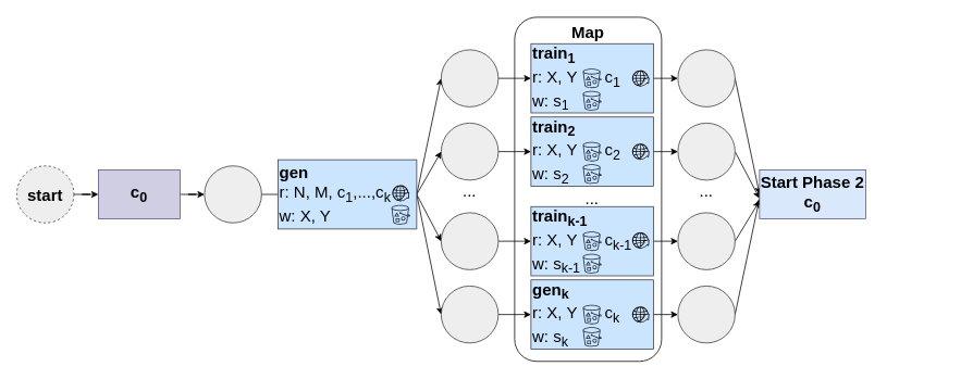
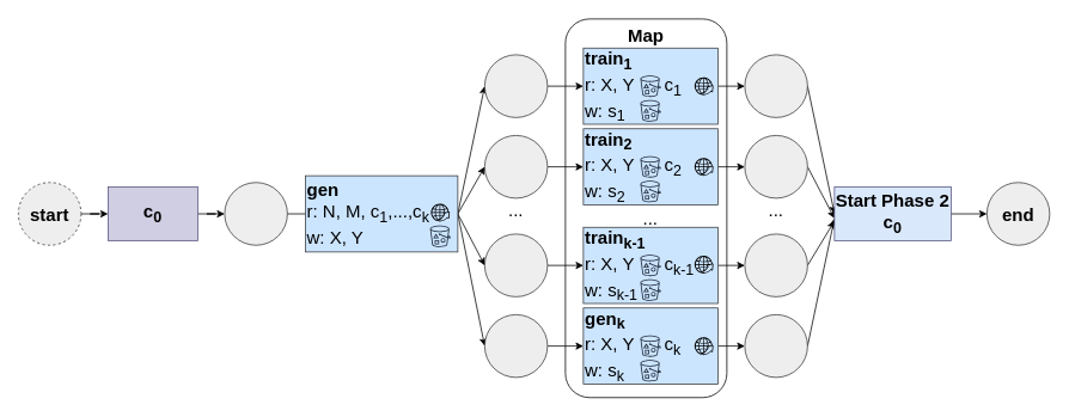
+ <mxCell id="56" style="edgeStyle=none;rounded=0;orthogonalLoop=1;jettySize=auto;html=1;exitX=1;exitY=0.5;exitDx=0;exitDy=0;entryX=0;entryY=0.5;entryDx=0;entryDy=0;" edge="1" parent="1" source="57" target="9"><mxGeometry relative="1" as="geometry" /></mxCell>
+ <mxCell id="9" value="end" style="ellipse;whiteSpace=wrap;html=1;aspect=fixed;fontSize=20;fontStyle=1;fillColor=#eeeeee;strokeColor=#36393d;" parent="1" vertex="1"><mxGeometry x="1100" y="203" width="70" height="70" as="geometry" /></mxCell>
